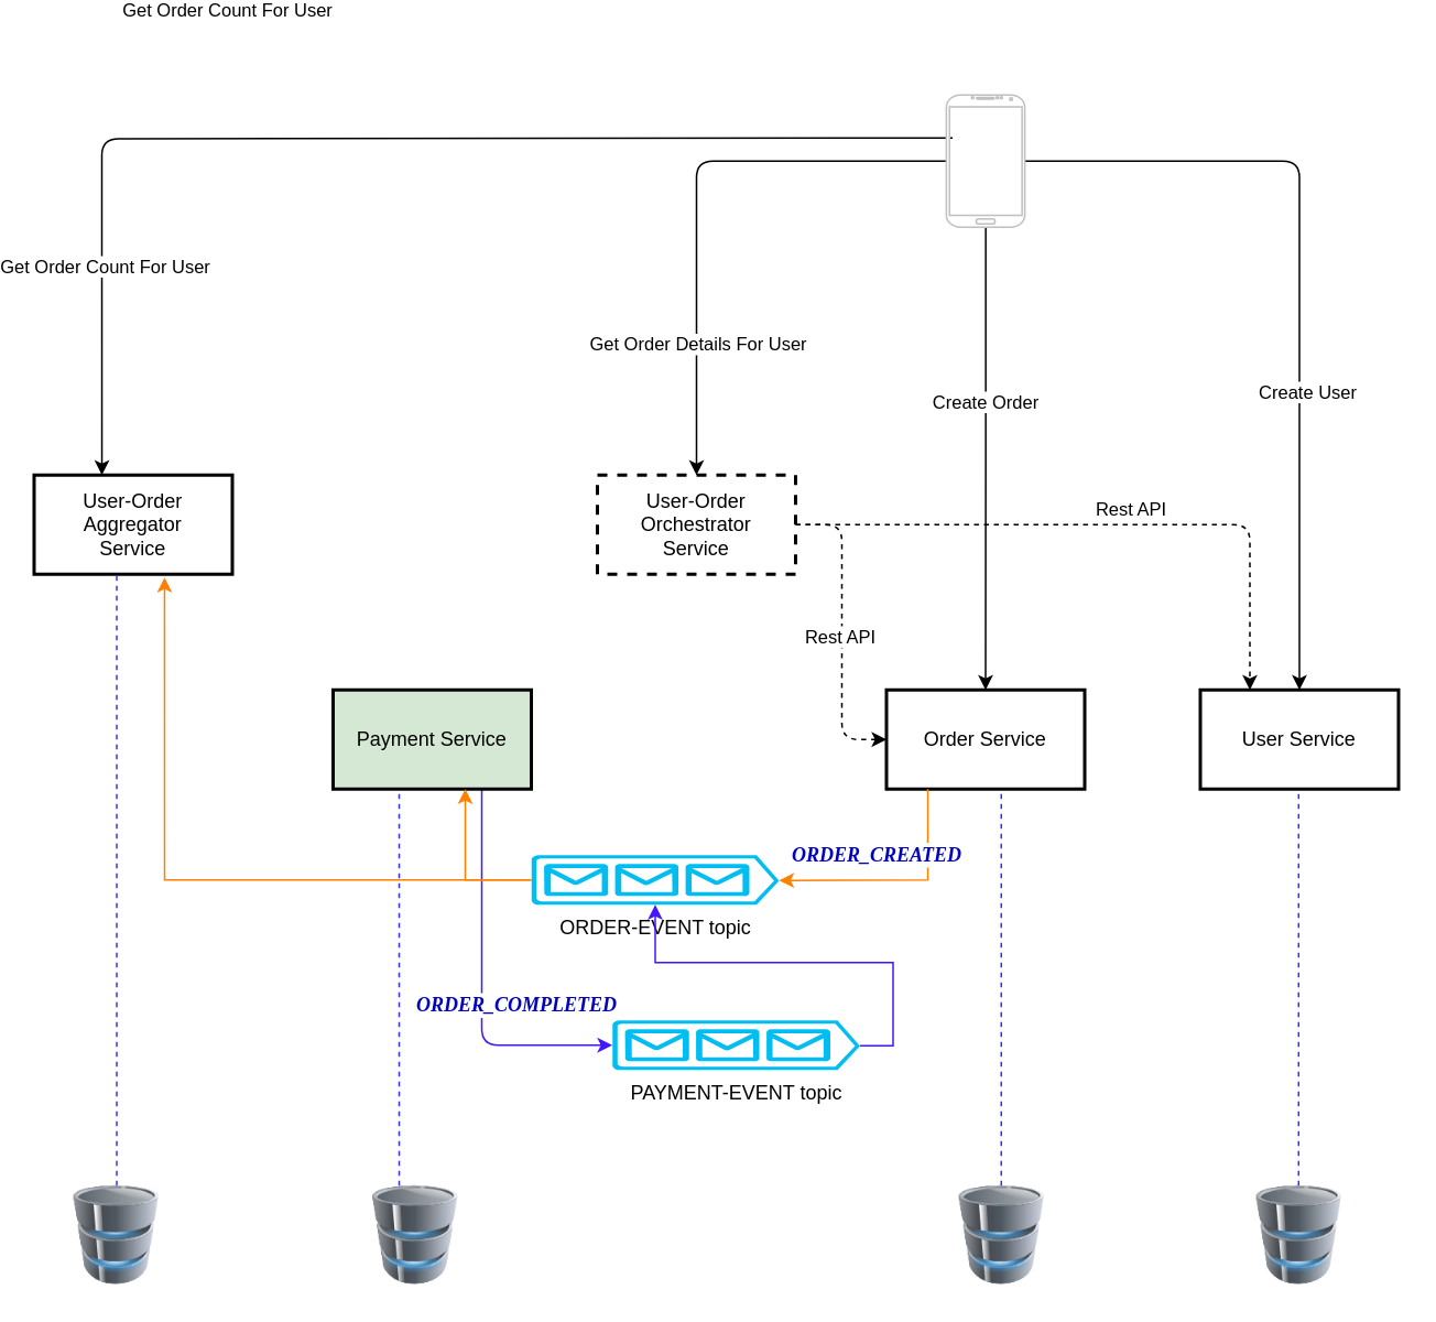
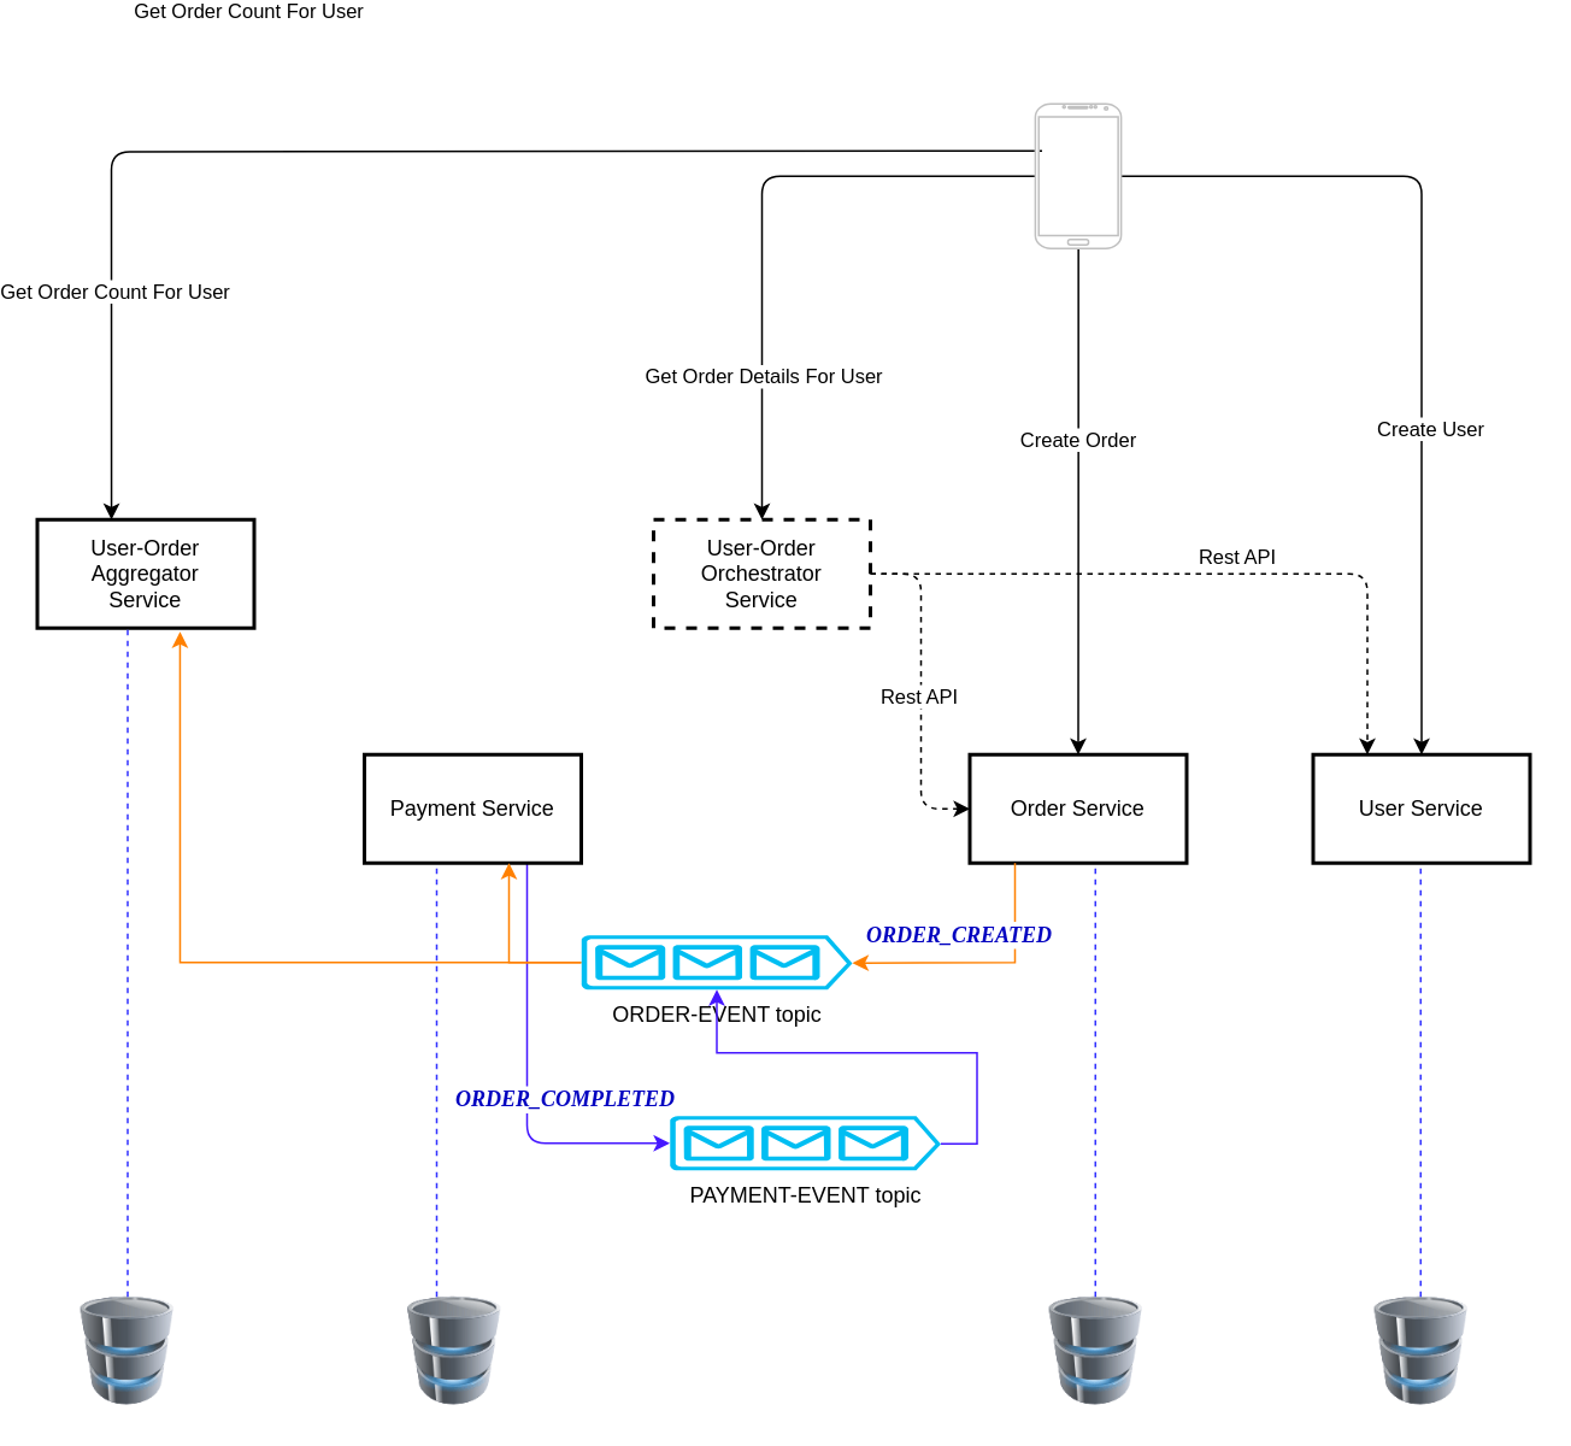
- <mxCell id="6" value="Payment Service" style="whiteSpace=wrap;html=1;align=center;treeFolding=1;treeMoving=1;newEdgeStyle={&quot;edgeStyle&quot;:&quot;elbowEdgeStyle&quot;,&quot;startArrow&quot;:&quot;none&quot;,&quot;endArrow&quot;:&quot;none&quot;};strokeWidth=2;fillColor=#d5e8d4;" vertex="1" parent="1"><mxGeometry x="201" y="380" width="120" height="60" as="geometry" /></mxCell>
+ <mxCell id="6" value="Payment Service" style="whiteSpace=wrap;html=1;align=center;treeFolding=1;treeMoving=1;newEdgeStyle={&quot;edgeStyle&quot;:&quot;elbowEdgeStyle&quot;,&quot;startArrow&quot;:&quot;none&quot;,&quot;endArrow&quot;:&quot;none&quot;};strokeWidth=2;" vertex="1" parent="1"><mxGeometry x="201" y="380" width="120" height="60" as="geometry" /></mxCell>
